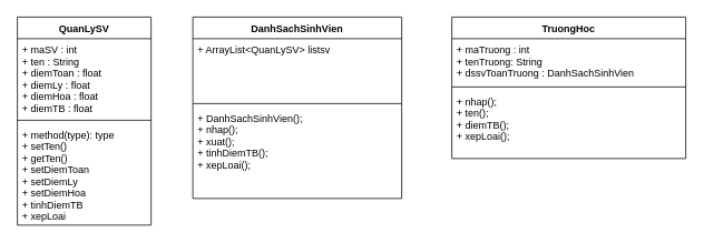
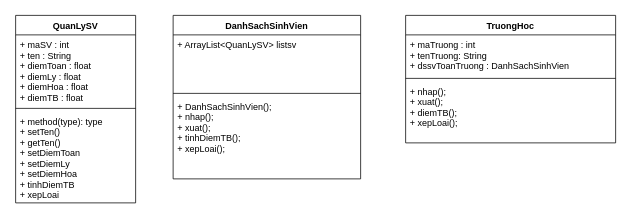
- <mxCell id="13" value="+ nhap();&#10;+ ten();&#10;+ diemTB();&#10;+ xepLoai();" style="text;strokeColor=none;fillColor=none;align=left;verticalAlign=top;spacingLeft=4;spacingRight=4;overflow=hidden;rotatable=0;points=[[0,0.5],[1,0.5]];portConstraint=eastwest;" vertex="1" parent="10"><mxGeometry y="88" width="280" height="82" as="geometry" /></mxCell>
+ <mxCell id="13" value="+ nhap();&#10;+ xuat();&#10;+ diemTB();&#10;+ xepLoai();" style="text;strokeColor=none;fillColor=none;align=left;verticalAlign=top;spacingLeft=4;spacingRight=4;overflow=hidden;rotatable=0;points=[[0,0.5],[1,0.5]];portConstraint=eastwest;" vertex="1" parent="10"><mxGeometry y="88" width="280" height="82" as="geometry" /></mxCell>
